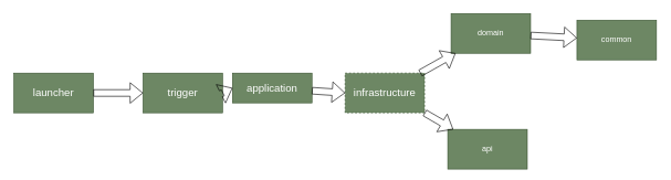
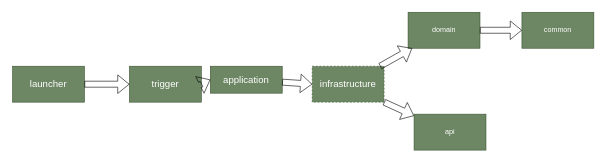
- <mxCell id="8" value="common" style="rounded=0;whiteSpace=wrap;html=1;fillColor=#6d8764;fontColor=#ffffff;strokeColor=#3A5431;" vertex="1" parent="1"><mxGeometry x="870" y="30" width="120" height="60" as="geometry" /></mxCell>
+ <mxCell id="8" value="common" style="rounded=0;whiteSpace=wrap;html=1;fillColor=#6d8764;fontColor=#ffffff;strokeColor=#3A5431;" vertex="1" parent="1"><mxGeometry x="870" y="20" width="120" height="60" as="geometry" /></mxCell>
- <mxCell id="6" value="api" style="rounded=0;whiteSpace=wrap;html=1;fillColor=#6d8764;fontColor=#ffffff;strokeColor=#3A5431;" vertex="1" parent="1"><mxGeometry x="675" y="195" width="120" height="60" as="geometry" /></mxCell>
+ <mxCell id="6" value="api" style="rounded=0;whiteSpace=wrap;html=1;fillColor=#6d8764;fontColor=#ffffff;strokeColor=#3A5431;" vertex="1" parent="1"><mxGeometry x="690" y="190" width="120" height="60" as="geometry" /></mxCell>
